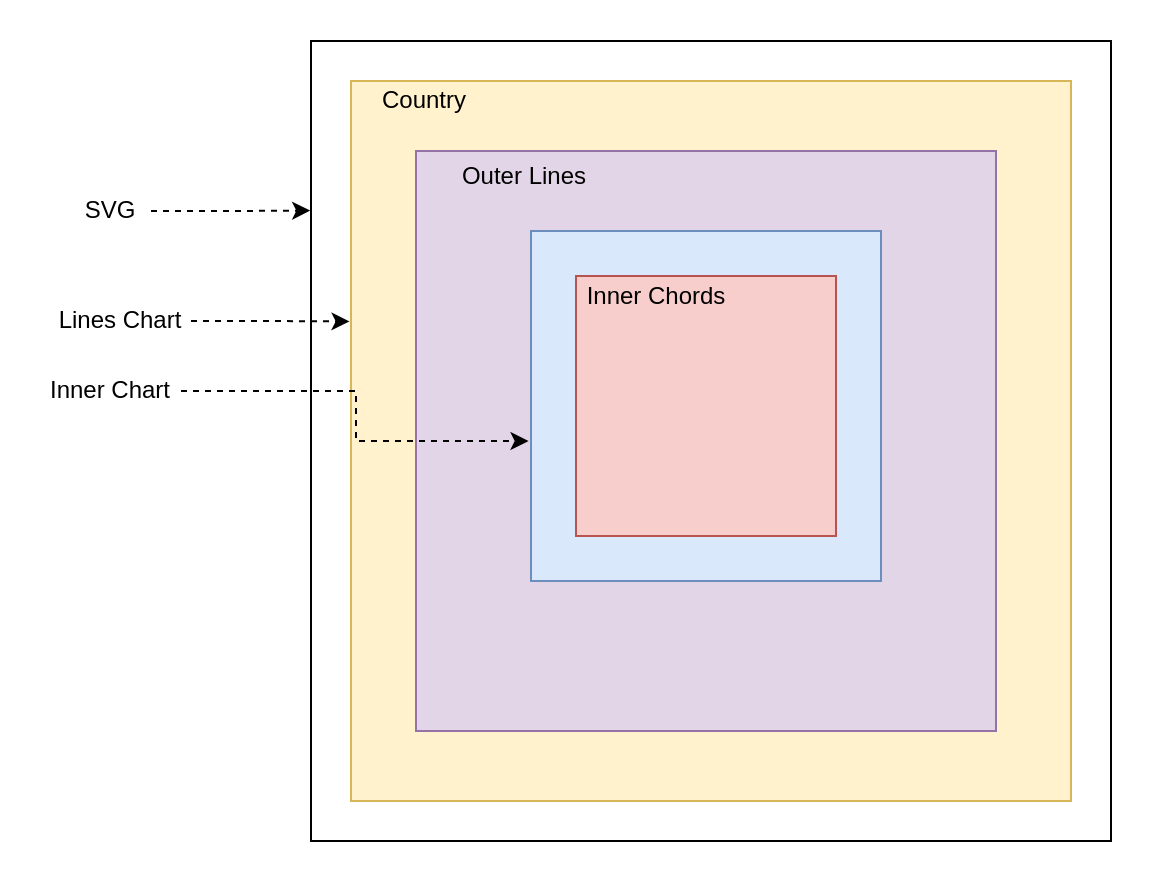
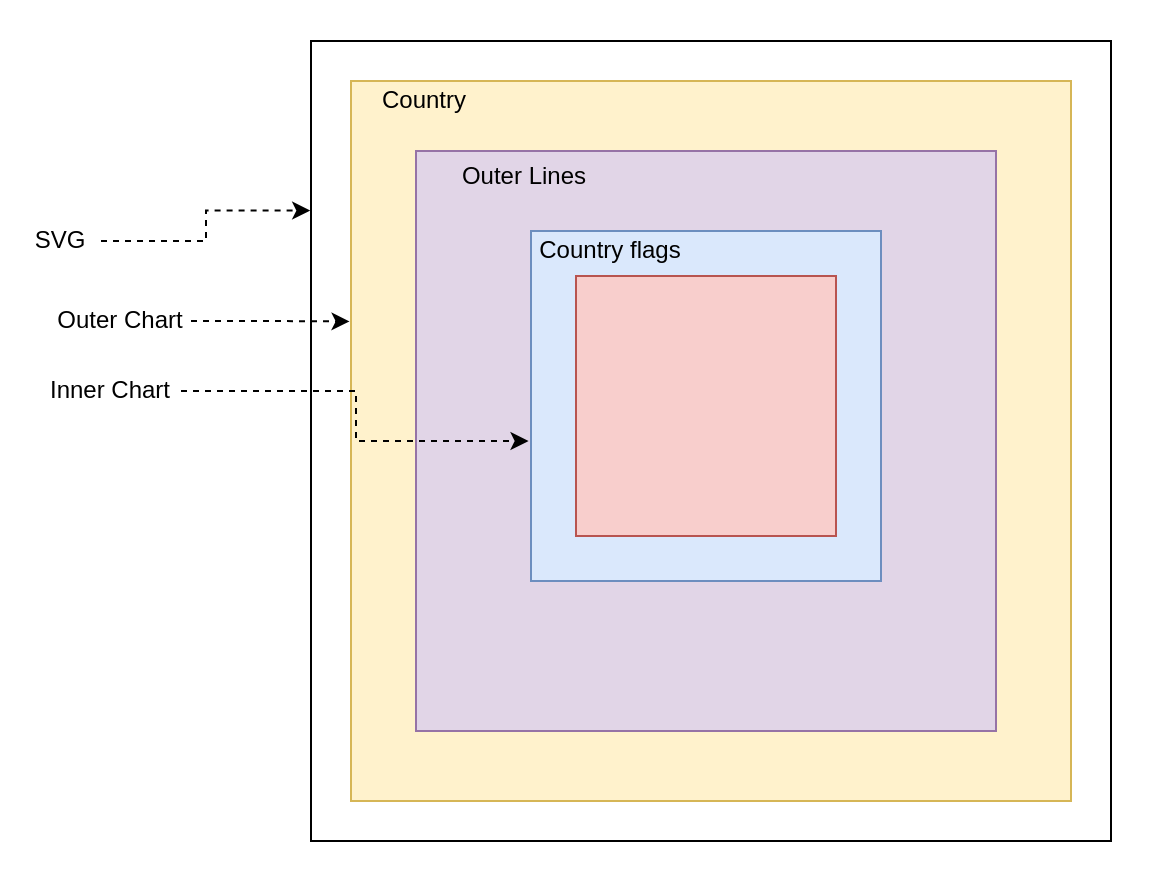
- <mxCell id="6" value="SVG" style="text;html=1;strokeColor=none;fillColor=none;align=center;verticalAlign=middle;whiteSpace=wrap;rounded=0;" vertex="1" parent="1"><mxGeometry x="35" y="95" width="40" height="20" as="geometry" /></mxCell>
+ <mxCell id="6" value="SVG" style="text;html=1;strokeColor=none;fillColor=none;align=center;verticalAlign=middle;whiteSpace=wrap;rounded=0;" vertex="1" parent="1"><mxGeometry x="10" y="110" width="40" height="20" as="geometry" /></mxCell>
+ <mxCell id="14" value="Country flags" style="text;html=1;strokeColor=none;fillColor=none;align=center;verticalAlign=middle;whiteSpace=wrap;rounded=0;" vertex="1" parent="1"><mxGeometry x="265" y="115" width="80" height="20" as="geometry" /></mxCell>
- <mxCell id="15" value="Inner Chords" style="text;html=1;strokeColor=none;fillColor=none;align=center;verticalAlign=middle;whiteSpace=wrap;rounded=0;" vertex="1" parent="1"><mxGeometry x="287.5" y="137.5" width="80" height="20" as="geometry" /></mxCell>
- <mxCell id="8" value="Lines Chart" style="text;html=1;strokeColor=none;fillColor=none;align=center;verticalAlign=middle;whiteSpace=wrap;rounded=0;" vertex="1" parent="1"><mxGeometry x="25" y="150" width="70" height="20" as="geometry" /></mxCell>
+ <mxCell id="8" value="Outer Chart" style="text;html=1;strokeColor=none;fillColor=none;align=center;verticalAlign=middle;whiteSpace=wrap;rounded=0;" vertex="1" parent="1"><mxGeometry x="25" y="150" width="70" height="20" as="geometry" /></mxCell>
